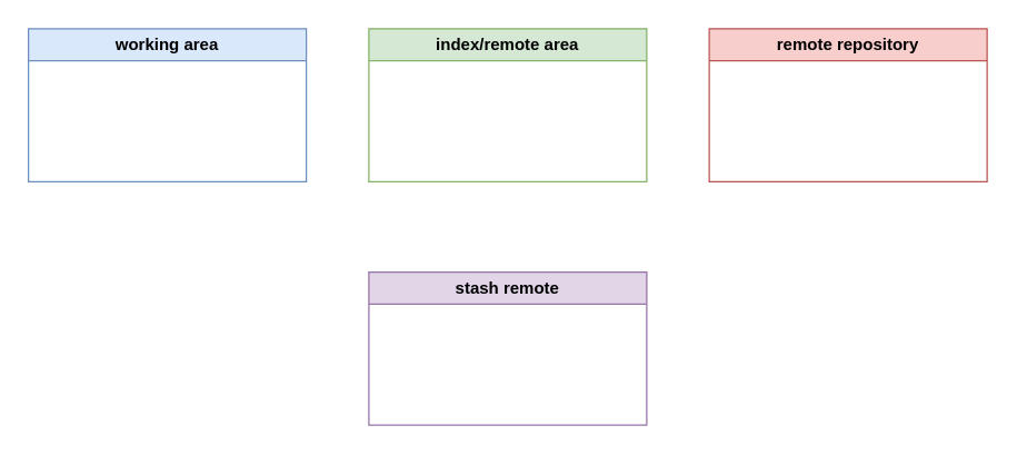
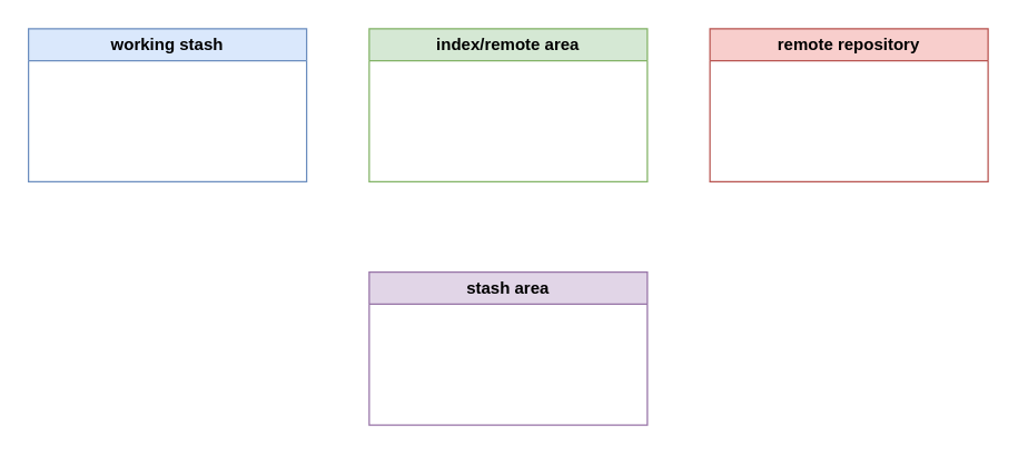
- <mxCell id="2" value="working area" style="swimlane;whiteSpace=wrap;html=1;fillColor=#dae8fc;strokeColor=#6c8ebf;" vertex="1" parent="1"><mxGeometry x="20" y="20" width="200" height="110" as="geometry" /></mxCell>
+ <mxCell id="2" value="working stash" style="swimlane;whiteSpace=wrap;html=1;fillColor=#dae8fc;strokeColor=#6c8ebf;" vertex="1" parent="1"><mxGeometry x="20" y="20" width="200" height="110" as="geometry" /></mxCell>
- <mxCell id="5" value="stash remote" style="swimlane;whiteSpace=wrap;html=1;fillColor=#e1d5e7;strokeColor=#9673a6;" vertex="1" parent="1"><mxGeometry x="265" y="195" width="200" height="110" as="geometry" /></mxCell>
+ <mxCell id="5" value="stash area" style="swimlane;whiteSpace=wrap;html=1;fillColor=#e1d5e7;strokeColor=#9673a6;" vertex="1" parent="1"><mxGeometry x="265" y="195" width="200" height="110" as="geometry" /></mxCell>
